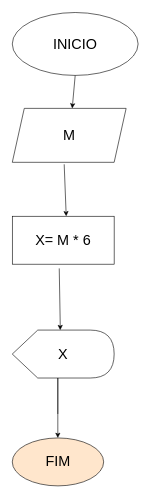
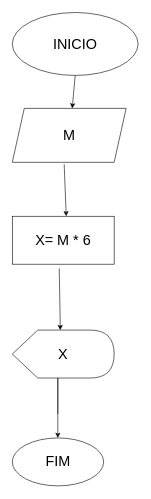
- <mxCell id="10" value="&lt;font style=&quot;font-size: 24px;&quot;&gt;FIM&lt;/font&gt;" style="ellipse;whiteSpace=wrap;html=1;fillColor=#ffe6cc;" vertex="1" parent="1"><mxGeometry x="20" y="730" width="152.5" height="80" as="geometry" /></mxCell>
+ <mxCell id="10" value="&lt;font style=&quot;font-size: 24px;&quot;&gt;FIM&lt;/font&gt;" style="ellipse;whiteSpace=wrap;html=1;" vertex="1" parent="1"><mxGeometry x="20" y="730" width="152.5" height="80" as="geometry" /></mxCell>
